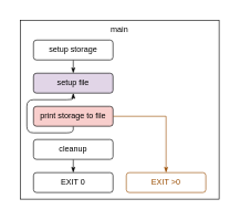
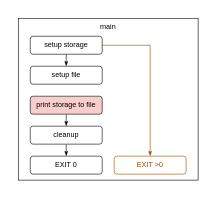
+ <mxCell id="6" value="" style="endArrow=classicThin;html=1;strokeColor=#994C00;edgeStyle=orthogonalEdgeStyle;endFill=1;rounded=0;exitX=1;exitY=0.5;fontColor=#994C00;entryX=0.5;entryY=0;" parent="1" source="8" target="14" edge="1"><mxGeometry width="50" height="50" relative="1" as="geometry"><mxPoint x="310" y="75" as="sourcePoint" /><mxPoint x="250" y="210" as="targetPoint" /><Array as="points"><mxPoint x="250" y="75" /></Array></mxGeometry></mxCell>
- <mxCell id="9" value="setup file" style="rounded=1;whiteSpace=wrap;html=1;fillColor=#e1d5e7;" parent="1" vertex="1"><mxGeometry x="50" y="110" width="120" height="30" as="geometry" /></mxCell>
+ <mxCell id="9" value="setup file" style="rounded=1;whiteSpace=wrap;html=1;" parent="1" vertex="1"><mxGeometry x="50" y="110" width="120" height="30" as="geometry" /></mxCell>
- <mxCell id="5" value="" style="endArrow=classicThin;html=1;exitX=0.5;exitY=1;endFill=1;edgeStyle=orthogonalEdgeStyle;rounded=1;" parent="1" source="10" target="9" edge="1"><mxGeometry width="50" height="50" relative="1" as="geometry"><mxPoint x="70" y="360" as="sourcePoint" /><mxPoint x="40" y="200" as="targetPoint" /></mxGeometry></mxCell>
+ <mxCell id="5" value="" style="endArrow=classicThin;html=1;exitX=0.5;exitY=1;endFill=1;edgeStyle=orthogonalEdgeStyle;rounded=1;entryX=0.5;entryY=0;" parent="1" source="10" target="11" edge="1"><mxGeometry width="50" height="50" relative="1" as="geometry"><mxPoint x="70" y="360" as="sourcePoint" /><mxPoint x="40" y="200" as="targetPoint" /></mxGeometry></mxCell>
- <mxCell id="13" value="" style="endArrow=classicThin;html=1;exitX=1;exitY=0.5;endFill=1;strokeColor=#994C00;rounded=0;entryX=0.5;entryY=0;edgeStyle=orthogonalEdgeStyle;" parent="1" source="10" target="14" edge="1"><mxGeometry width="50" height="50" relative="1" as="geometry"><mxPoint x="155" y="149.857" as="sourcePoint" /><mxPoint x="250" y="210" as="targetPoint" /></mxGeometry></mxCell>
